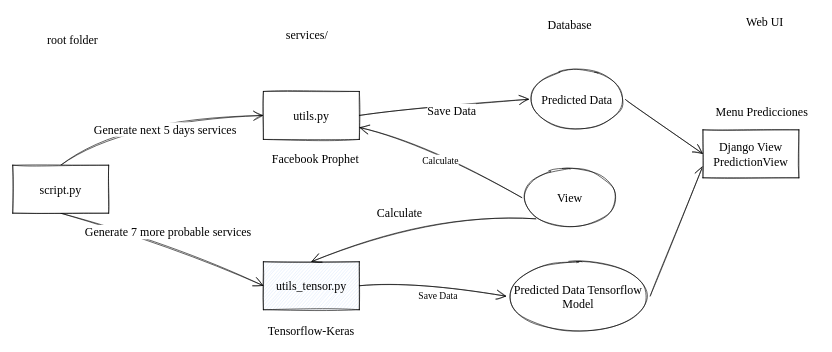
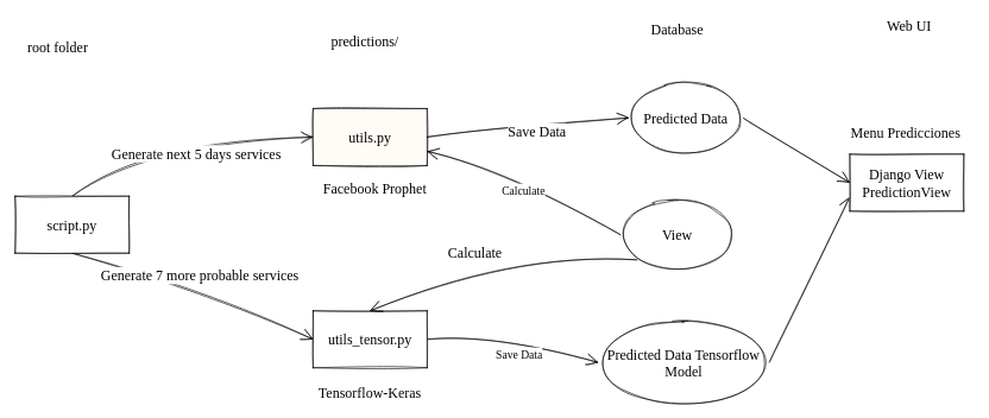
- <mxCell id="10" value="services/" style="text;strokeColor=none;fillColor=none;html=1;align=center;verticalAlign=middle;whiteSpace=wrap;rounded=0;sketch=1;hachureGap=4;fontFamily=Architects Daughter;fontSource=https%3A%2F%2Ffonts.googleapis.com%2Fcss%3Ffamily%3DArchitects%2BDaughter;fontSize=20;" vertex="1" parent="1"><mxGeometry x="434" y="42" width="154" height="30" as="geometry" /></mxCell>
+ <mxCell id="10" value="predictions/" style="text;strokeColor=none;fillColor=none;html=1;align=center;verticalAlign=middle;whiteSpace=wrap;rounded=0;sketch=1;hachureGap=4;fontFamily=Architects Daughter;fontSource=https%3A%2F%2Ffonts.googleapis.com%2Fcss%3Ffamily%3DArchitects%2BDaughter;fontSize=20;" vertex="1" parent="1"><mxGeometry x="434" y="42" width="154" height="30" as="geometry" /></mxCell>
- <mxCell id="13" value="root folder" style="text;strokeColor=none;fillColor=none;html=1;align=center;verticalAlign=middle;whiteSpace=wrap;rounded=0;sketch=1;hachureGap=4;fontFamily=Architects Daughter;fontSource=https%3A%2F%2Ffonts.googleapis.com%2Fcss%3Ffamily%3DArchitects%2BDaughter;fontSize=20;" vertex="1" parent="1"><mxGeometry x="55" y="50" width="130" height="30" as="geometry" /></mxCell>
+ <mxCell id="13" value="root folder" style="text;strokeColor=none;fillColor=none;html=1;align=center;verticalAlign=middle;whiteSpace=wrap;rounded=0;sketch=1;hachureGap=4;fontFamily=Architects Daughter;fontSource=https%3A%2F%2Ffonts.googleapis.com%2Fcss%3Ffamily%3DArchitects%2BDaughter;fontSize=20;" vertex="1" parent="1"><mxGeometry x="15" y="50" width="130" height="30" as="geometry" /></mxCell>
- <mxCell id="9" value="utils.py" style="rounded=0;whiteSpace=wrap;html=1;sketch=1;hachureGap=4;fontFamily=Architects Daughter;fontSource=https%3A%2F%2Ffonts.googleapis.com%2Fcss%3Ffamily%3DArchitects%2BDaughter;fontSize=20;" vertex="1" parent="1"><mxGeometry x="438" y="152" width="160" height="80" as="geometry" /></mxCell>
+ <mxCell id="9" value="utils.py" style="rounded=0;whiteSpace=wrap;html=1;sketch=1;hachureGap=4;fontFamily=Architects Daughter;fontSource=https%3A%2F%2Ffonts.googleapis.com%2Fcss%3Ffamily%3DArchitects%2BDaughter;fontSize=20;fillColor=#fff2cc;" vertex="1" parent="1"><mxGeometry x="438" y="152" width="160" height="80" as="geometry" /></mxCell>
- <mxCell id="19" value="Django View&lt;br&gt;PredictionView" style="rounded=0;whiteSpace=wrap;html=1;sketch=1;hachureGap=4;fontFamily=Architects Daughter;fontSource=https%3A%2F%2Ffonts.googleapis.com%2Fcss%3Ffamily%3DArchitects%2BDaughter;fontSize=20;" vertex="1" parent="1"><mxGeometry x="1171" y="216" width="160" height="80" as="geometry" /></mxCell>
+ <mxCell id="19" value="Django View&lt;br&gt;PredictionView" style="rounded=0;whiteSpace=wrap;html=1;sketch=1;hachureGap=4;fontFamily=Architects Daughter;fontSource=https%3A%2F%2Ffonts.googleapis.com%2Fcss%3Ffamily%3DArchitects%2BDaughter;fontSize=20;" vertex="1" parent="1"><mxGeometry x="1191" y="216" width="160" height="80" as="geometry" /></mxCell>
- <mxCell id="12" value="utils_tensor.py" style="rounded=0;whiteSpace=wrap;html=1;sketch=1;hachureGap=4;fontFamily=Architects Daughter;fontSource=https%3A%2F%2Ffonts.googleapis.com%2Fcss%3Ffamily%3DArchitects%2BDaughter;fontSize=20;fillColor=#dae8fc;" vertex="1" parent="1"><mxGeometry x="438" y="436" width="160" height="80" as="geometry" /></mxCell>
+ <mxCell id="12" value="utils_tensor.py" style="rounded=0;whiteSpace=wrap;html=1;sketch=1;hachureGap=4;fontFamily=Architects Daughter;fontSource=https%3A%2F%2Ffonts.googleapis.com%2Fcss%3Ffamily%3DArchitects%2BDaughter;fontSize=20;" vertex="1" parent="1"><mxGeometry x="438" y="436" width="160" height="80" as="geometry" /></mxCell>
- <mxCell id="17" value="Predicted Data Tensorflow Model" style="ellipse;whiteSpace=wrap;html=1;sketch=1;hachureGap=4;fontFamily=Architects Daughter;fontSource=https%3A%2F%2Ffonts.googleapis.com%2Fcss%3Ffamily%3DArchitects%2BDaughter;fontSize=20;" vertex="1" parent="1"><mxGeometry x="843" y="436" width="240" height="115" as="geometry" /></mxCell>
+ <mxCell id="17" value="Predicted Data Tensorflow Model" style="ellipse;whiteSpace=wrap;html=1;sketch=1;hachureGap=4;fontFamily=Architects Daughter;fontSource=https%3A%2F%2Ffonts.googleapis.com%2Fcss%3Ffamily%3DArchitects%2BDaughter;fontSize=20;" vertex="1" parent="1"><mxGeometry x="838" y="451" width="240" height="115" as="geometry" /></mxCell>
